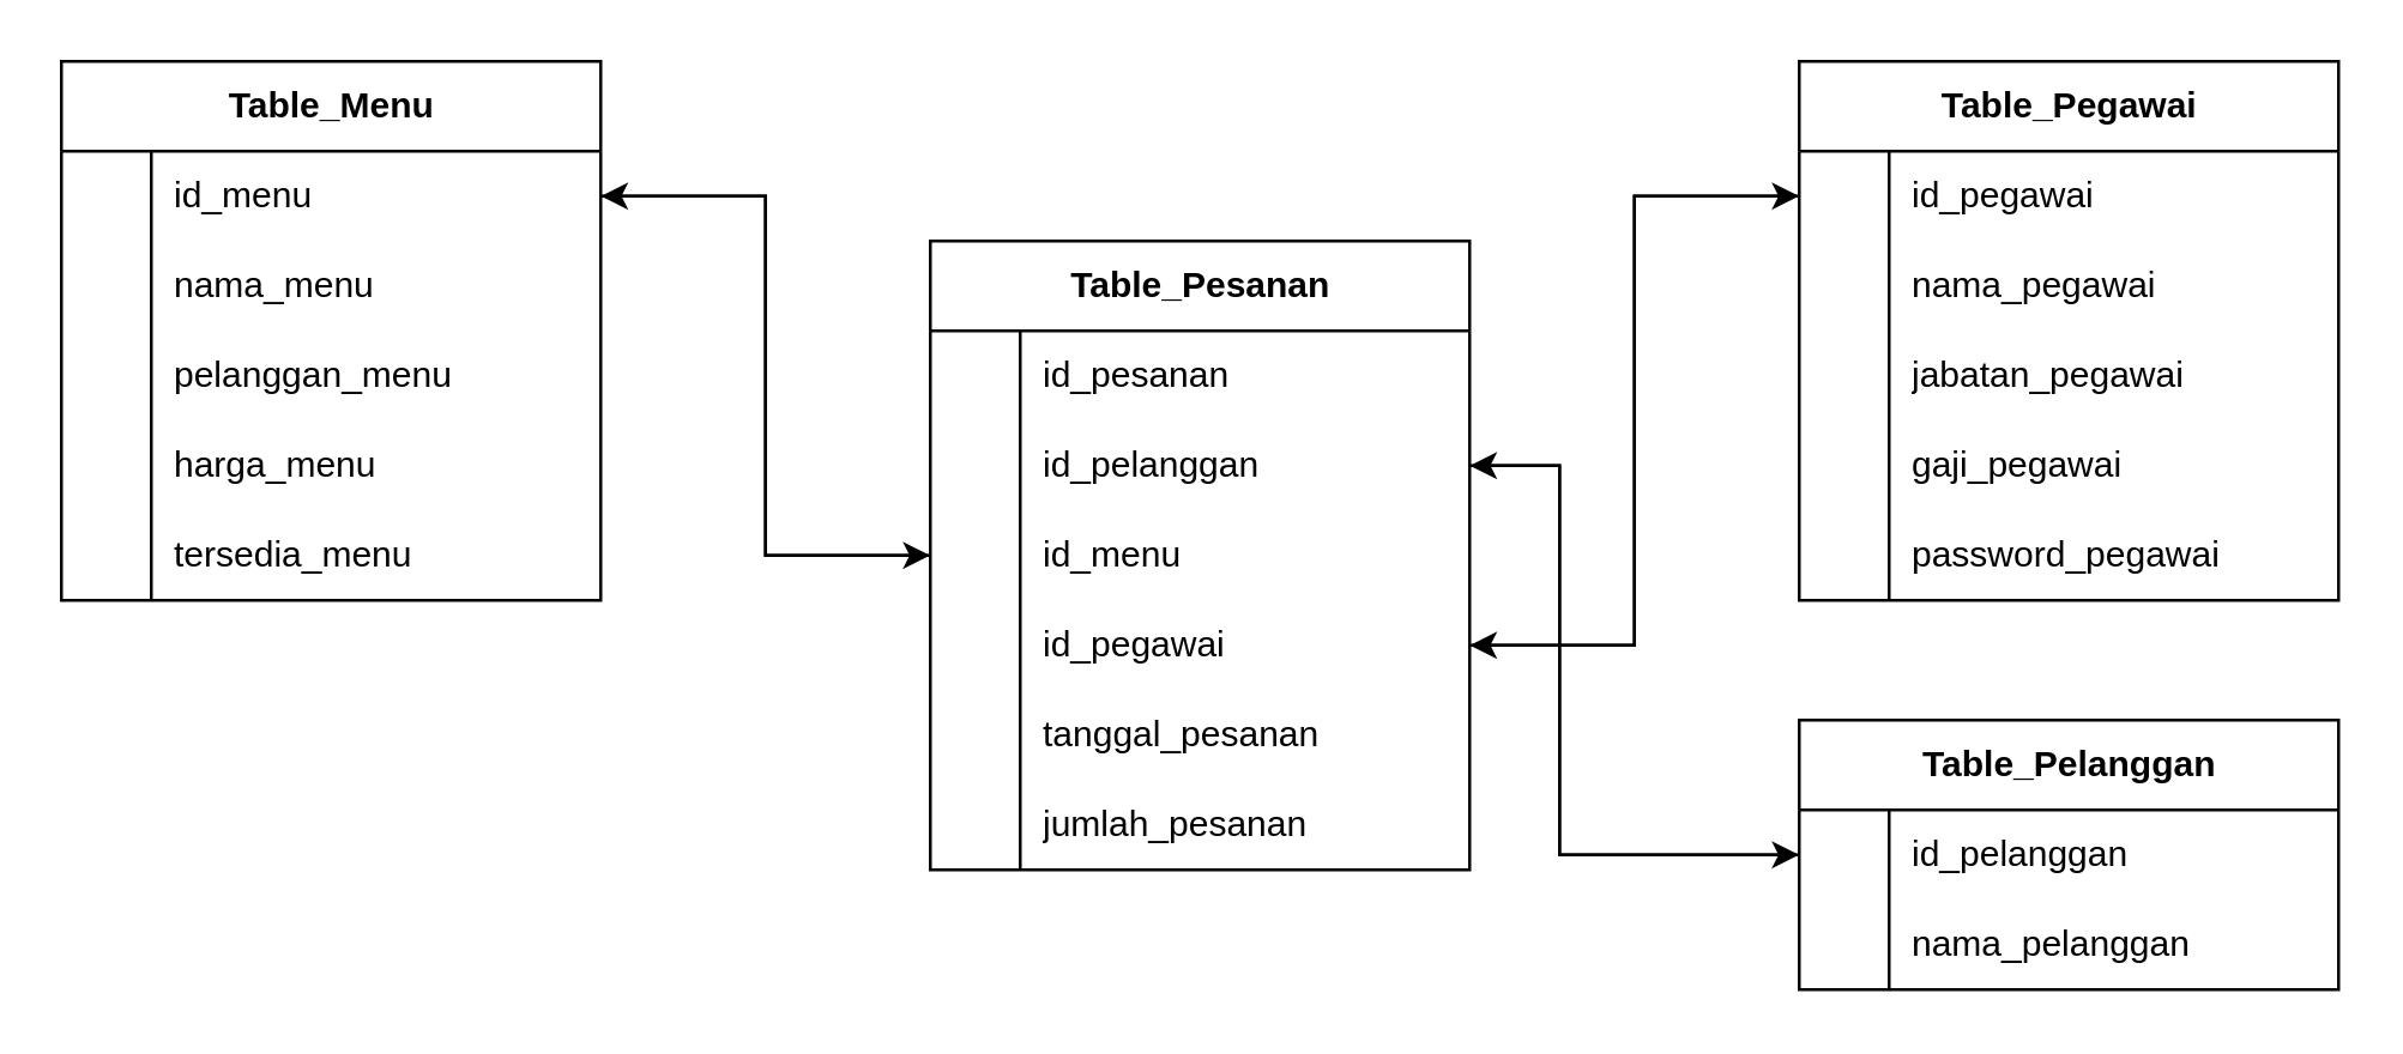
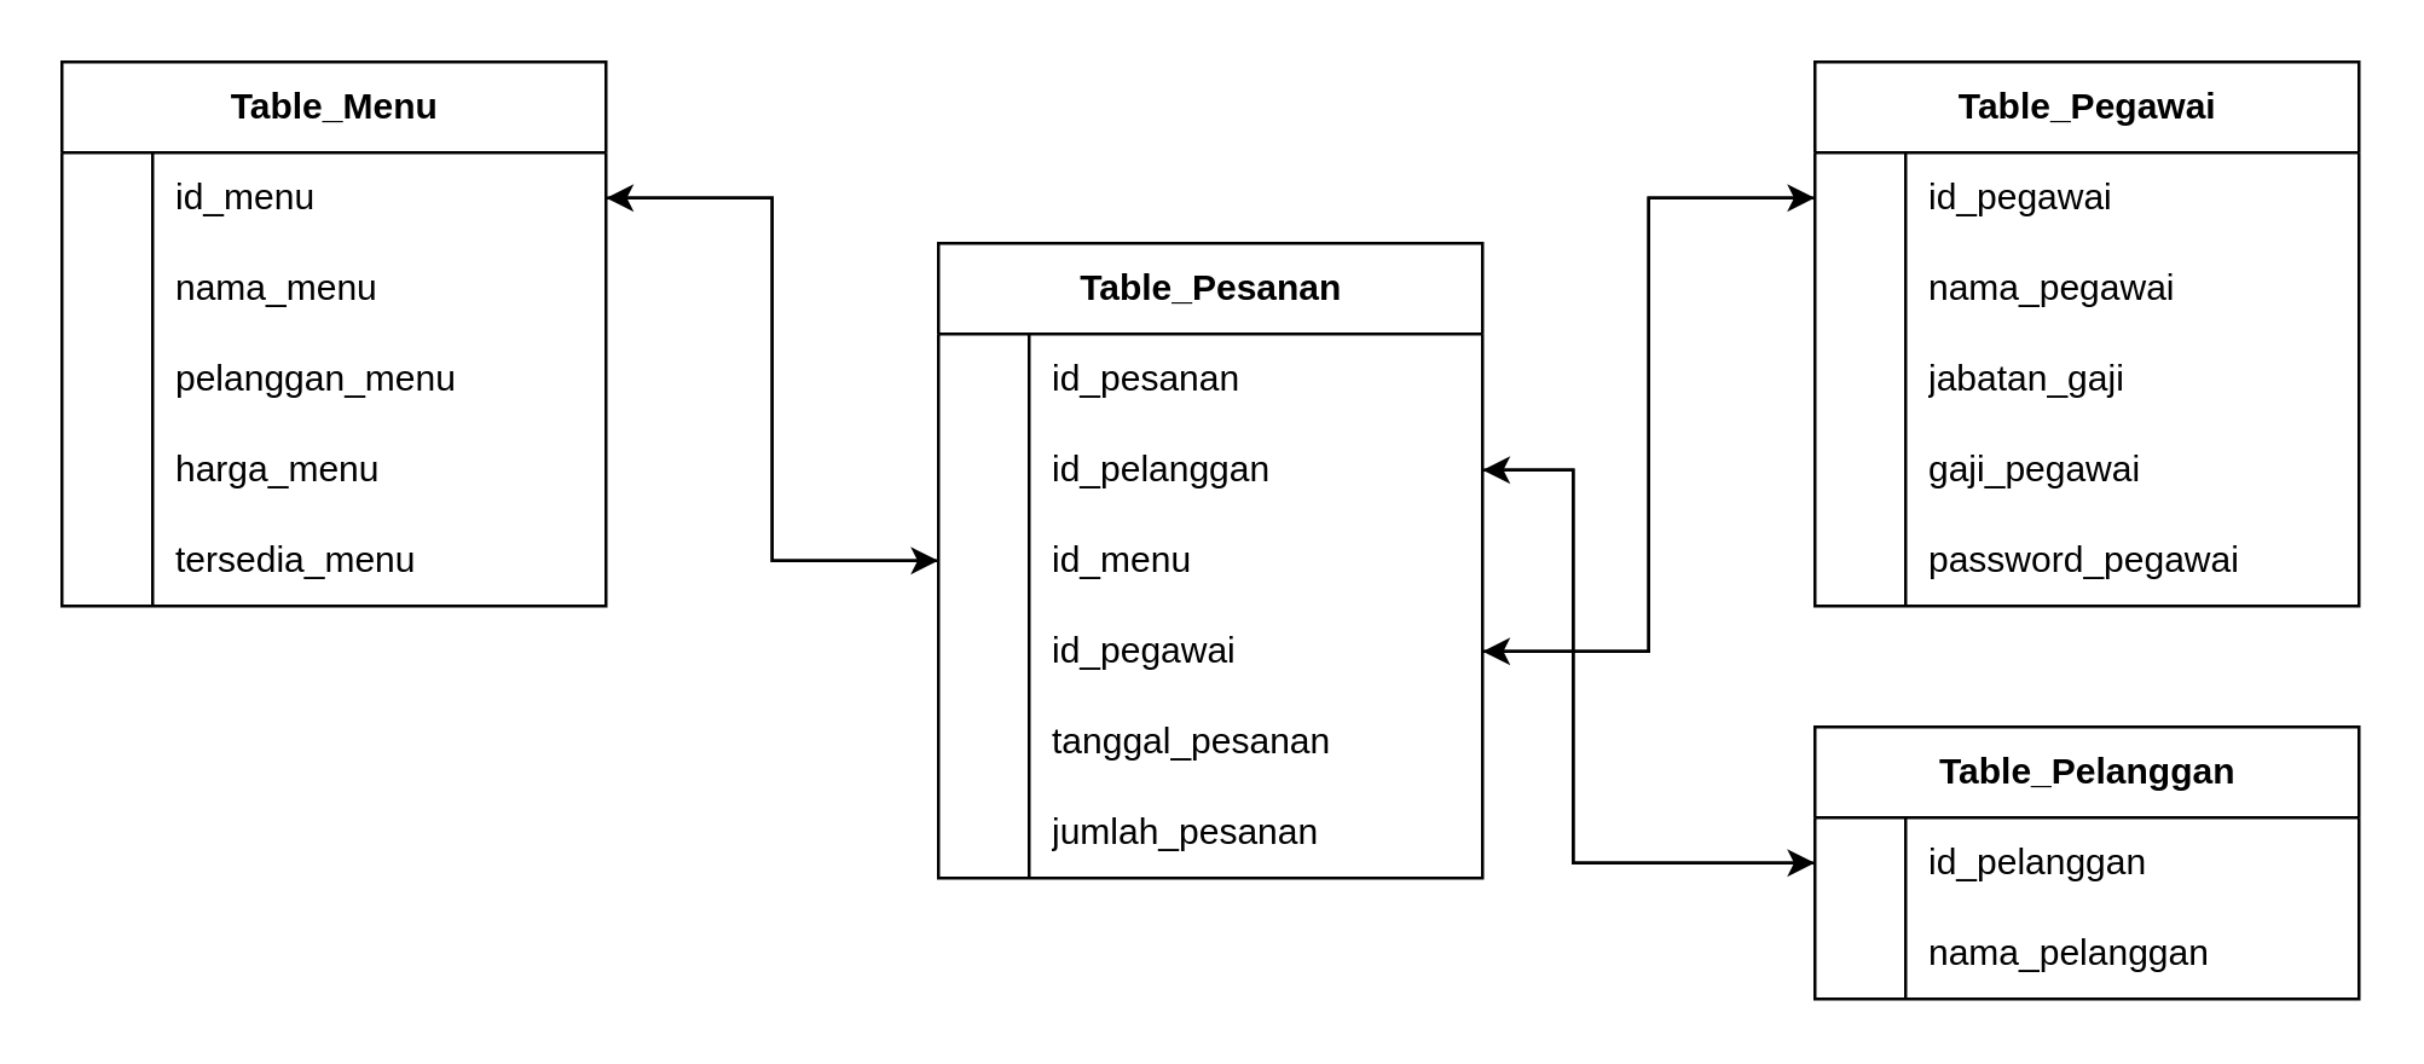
- <mxCell id="53" value="jabatan_pegawai" style="shape=partialRectangle;connectable=0;fillColor=none;top=0;left=0;bottom=0;right=0;align=left;spacingLeft=6;overflow=hidden;whiteSpace=wrap;html=1;" parent="51" vertex="1"><mxGeometry x="30" width="150" height="30" as="geometry"><mxRectangle width="150" height="30" as="alternateBounds" /></mxGeometry></mxCell>
+ <mxCell id="53" value="jabatan_gaji" style="shape=partialRectangle;connectable=0;fillColor=none;top=0;left=0;bottom=0;right=0;align=left;spacingLeft=6;overflow=hidden;whiteSpace=wrap;html=1;" parent="51" vertex="1"><mxGeometry x="30" width="150" height="30" as="geometry"><mxRectangle width="150" height="30" as="alternateBounds" /></mxGeometry></mxCell>
